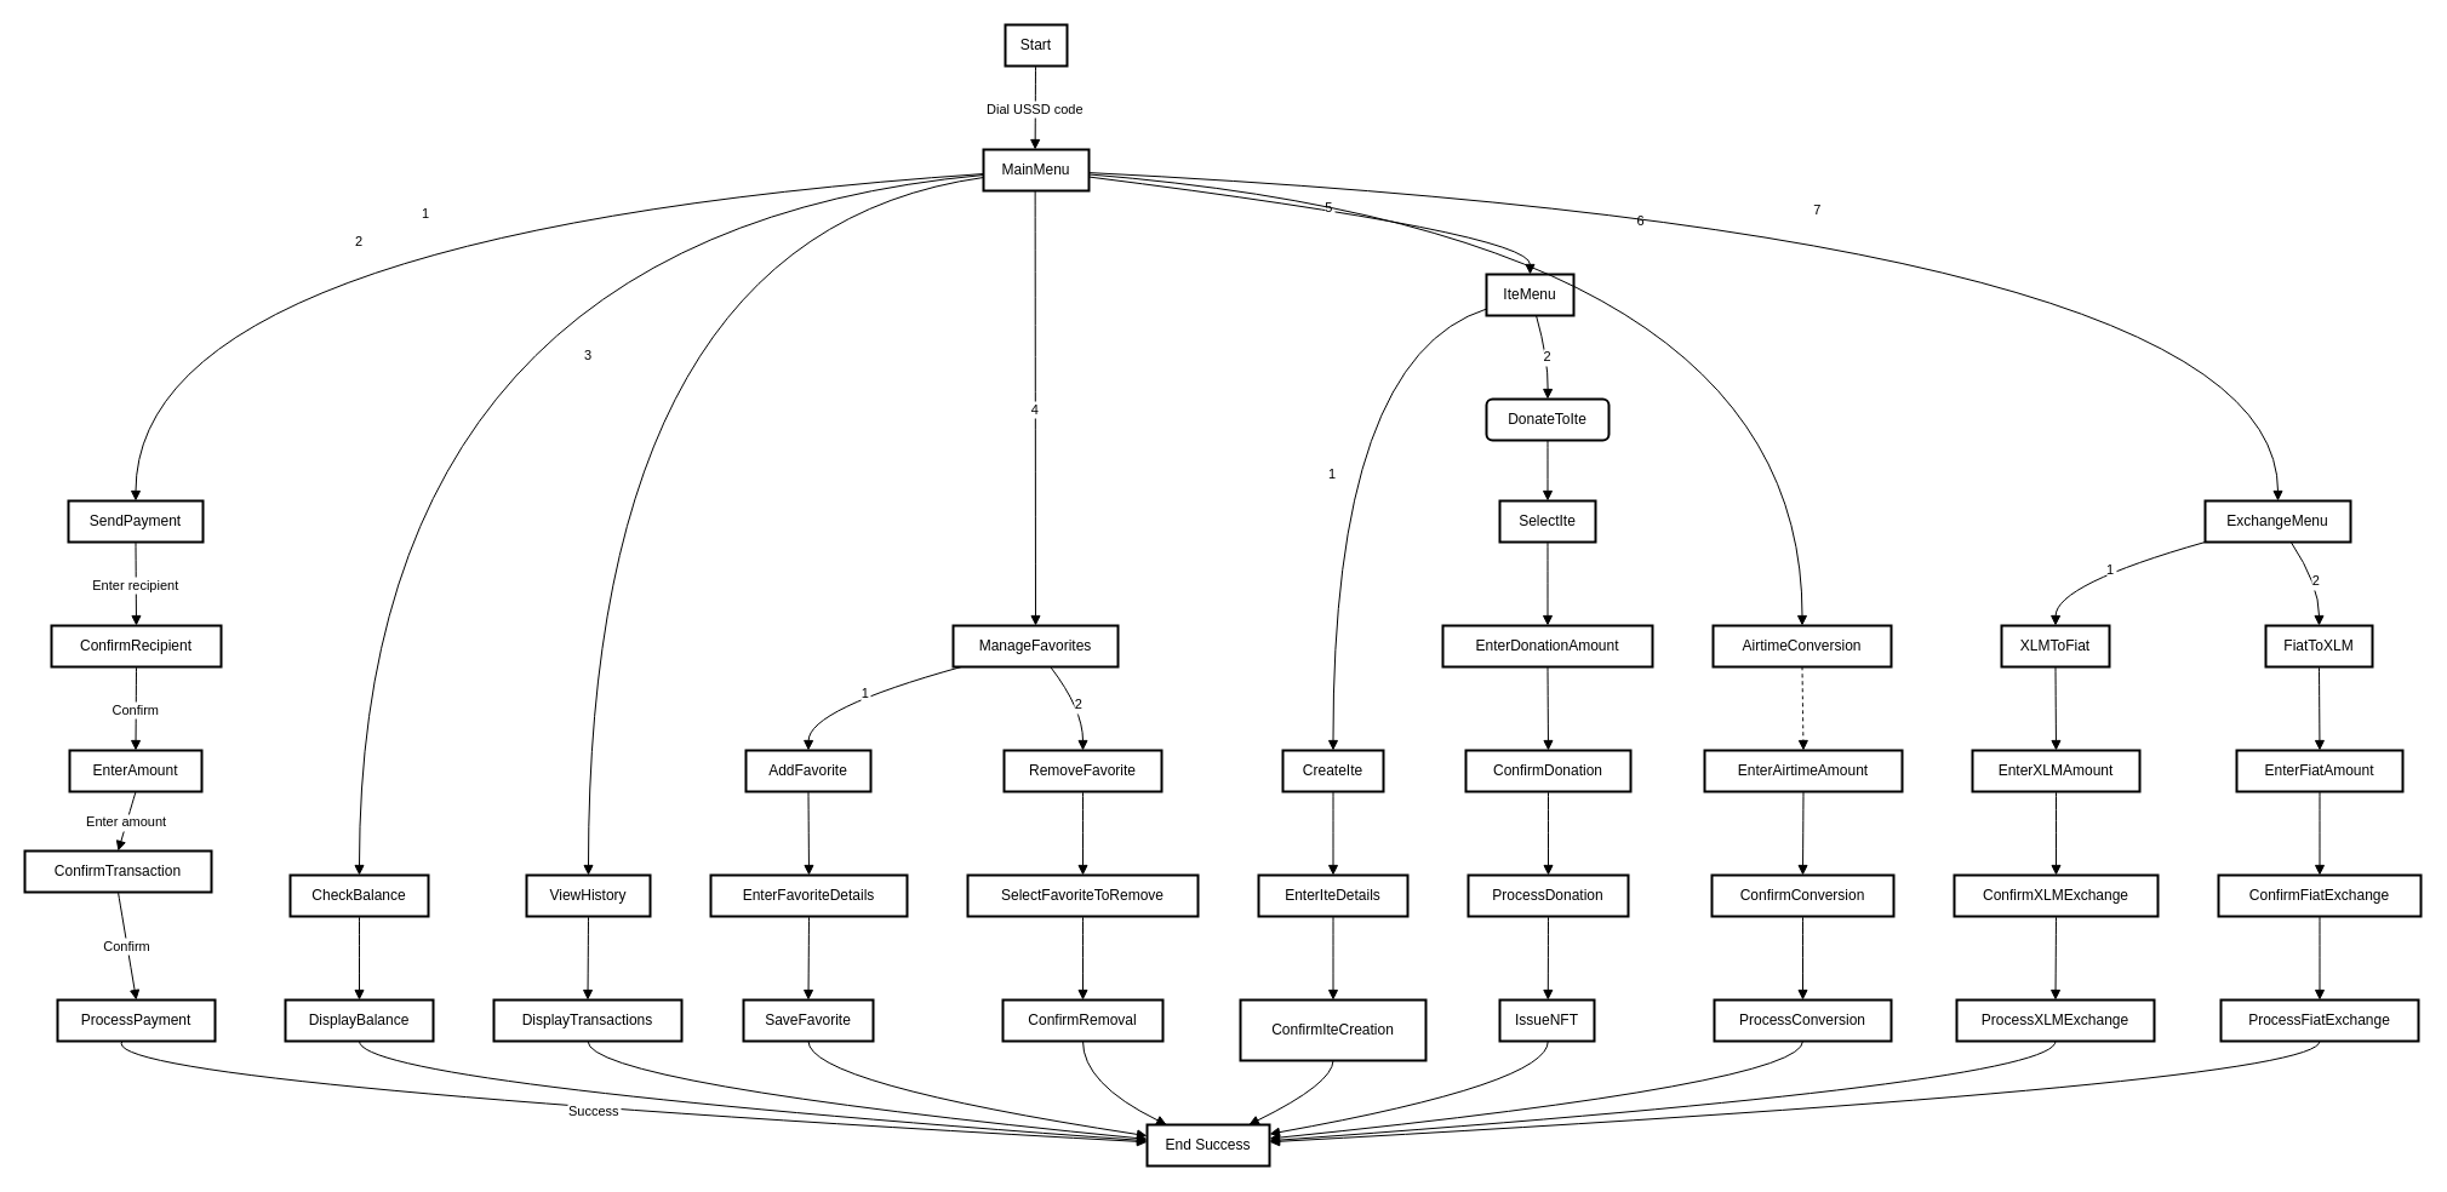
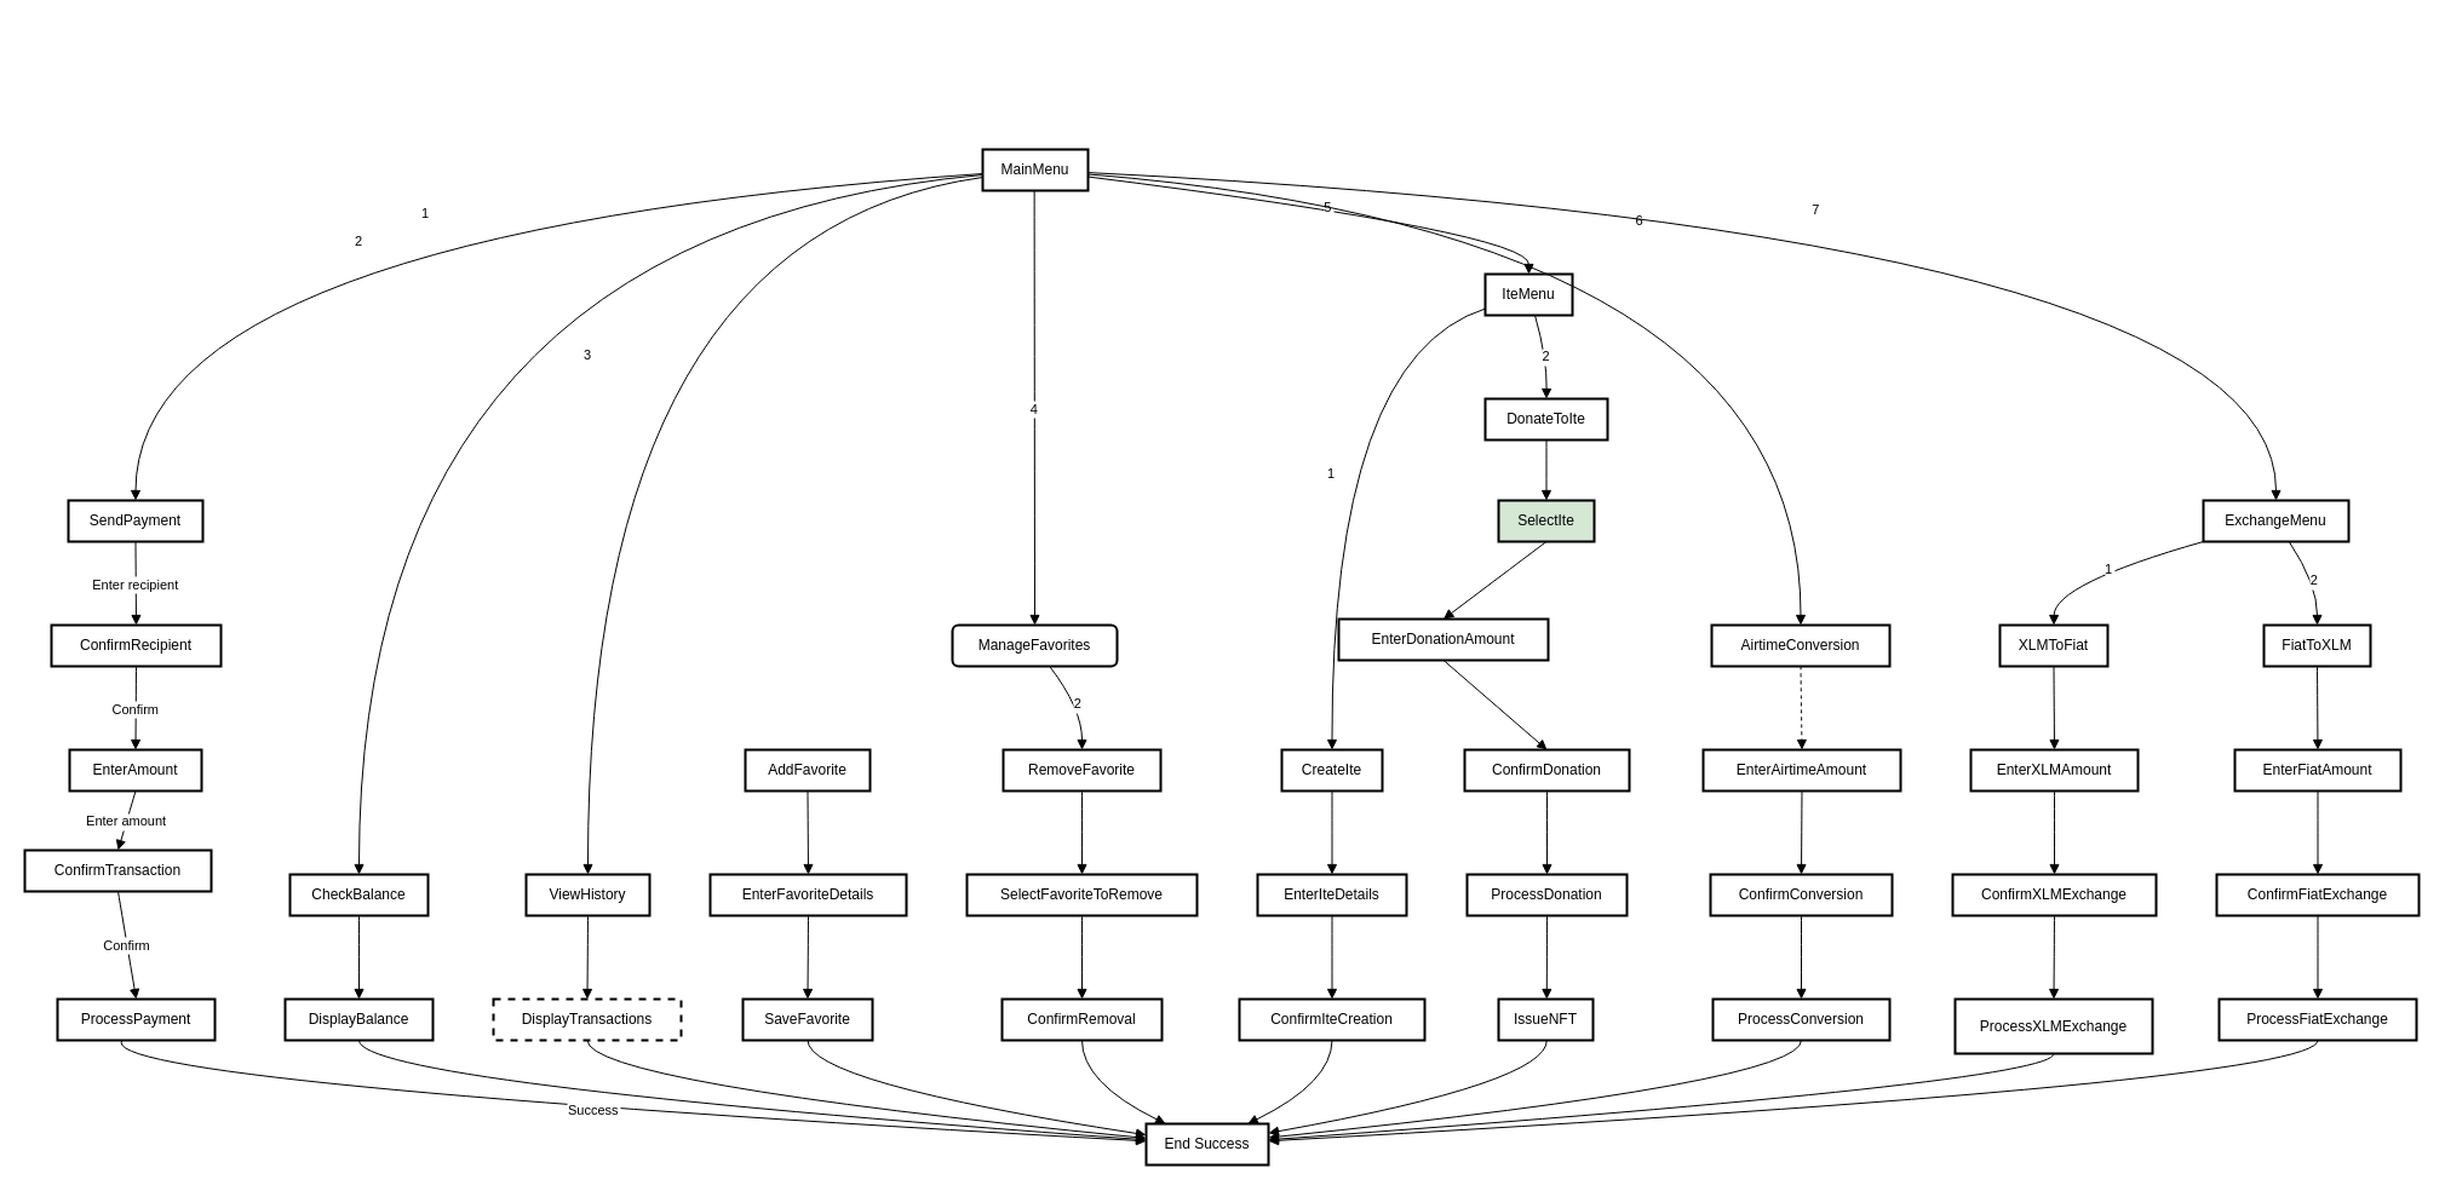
- <mxCell id="2" value="Start" style="whiteSpace=wrap;strokeWidth=2;" vertex="1" parent="1"><mxGeometry x="829" y="20" width="51" height="34" as="geometry" /></mxCell>
- <mxCell id="44" value="Dial USSD code" style="curved=1;startArrow=none;endArrow=block;exitX=0.49;exitY=1;entryX=0.49;entryY=0;rounded=0;" edge="1" parent="1" source="2" target="3"><mxGeometry relative="1" as="geometry"><Array as="points" /></mxGeometry></mxCell>
- <mxCell id="25" value="DonateToIte" style="whiteSpace=wrap;strokeWidth=2;rounded=1;" vertex="1" parent="1"><mxGeometry x="1226" y="329" width="101" height="34" as="geometry" /></mxCell>
+ <mxCell id="25" value="DonateToIte" style="whiteSpace=wrap;strokeWidth=2;" vertex="1" parent="1"><mxGeometry x="1226" y="329" width="101" height="34" as="geometry" /></mxCell>
- <mxCell id="28" value="SelectIte" style="whiteSpace=wrap;strokeWidth=2;" vertex="1" parent="1"><mxGeometry x="1237" y="413" width="79" height="34" as="geometry" /></mxCell>
+ <mxCell id="28" value="SelectIte" style="whiteSpace=wrap;strokeWidth=2;fillColor=#d5e8d4;" vertex="1" parent="1"><mxGeometry x="1237" y="413" width="79" height="34" as="geometry" /></mxCell>
- <mxCell id="7" value="ManageFavorites" style="whiteSpace=wrap;strokeWidth=2;" vertex="1" parent="1"><mxGeometry x="786" y="516" width="136" height="34" as="geometry" /></mxCell>
+ <mxCell id="7" value="ManageFavorites" style="whiteSpace=wrap;strokeWidth=2;rounded=1;" vertex="1" parent="1"><mxGeometry x="786" y="516" width="136" height="34" as="geometry" /></mxCell>
- <mxCell id="29" value="EnterDonationAmount" style="whiteSpace=wrap;strokeWidth=2;" vertex="1" parent="1"><mxGeometry x="1190" y="516" width="173" height="34" as="geometry" /></mxCell>
+ <mxCell id="29" value="EnterDonationAmount" style="whiteSpace=wrap;strokeWidth=2;" vertex="1" parent="1"><mxGeometry x="1105" y="511" width="173" height="34" as="geometry" /></mxCell>
- <mxCell id="61" value="1" style="curved=1;startArrow=none;endArrow=block;exitX=0.05;exitY=1;entryX=0.5;entryY=0;rounded=0;" edge="1" parent="1" source="7" target="18"><mxGeometry relative="1" as="geometry"><Array as="points"><mxPoint x="667" y="585" /></Array></mxGeometry></mxCell>
- <mxCell id="17" value="DisplayTransactions" style="whiteSpace=wrap;strokeWidth=2;" vertex="1" parent="1"><mxGeometry x="407" y="825" width="155" height="34" as="geometry" /></mxCell>
+ <mxCell id="17" value="DisplayTransactions" style="whiteSpace=wrap;strokeWidth=2;dashed=1;" vertex="1" parent="1"><mxGeometry x="407" y="825" width="155" height="34" as="geometry" /></mxCell>
- <mxCell id="40" value="ProcessXLMExchange" style="whiteSpace=wrap;strokeWidth=2;" vertex="1" parent="1"><mxGeometry x="1614" y="825" width="163" height="34" as="geometry" /></mxCell>
+ <mxCell id="40" value="ProcessXLMExchange" style="whiteSpace=wrap;strokeWidth=2;" vertex="1" parent="1"><mxGeometry x="1614" y="825" width="163" height="45" as="geometry" /></mxCell>
- <mxCell id="27" value="ConfirmIteCreation" style="whiteSpace=wrap;strokeWidth=2;" vertex="1" parent="1"><mxGeometry x="1023" y="825" width="153" height="50" as="geometry" /></mxCell>
+ <mxCell id="27" value="ConfirmIteCreation" style="whiteSpace=wrap;strokeWidth=2;" vertex="1" parent="1"><mxGeometry x="1023" y="825" width="153" height="34" as="geometry" /></mxCell>
